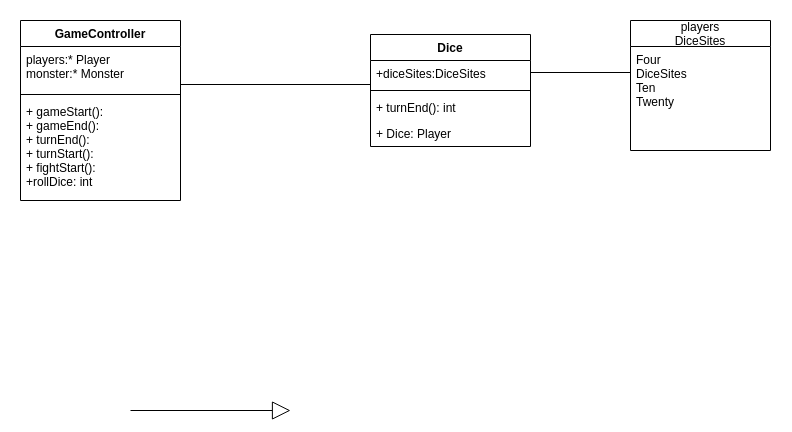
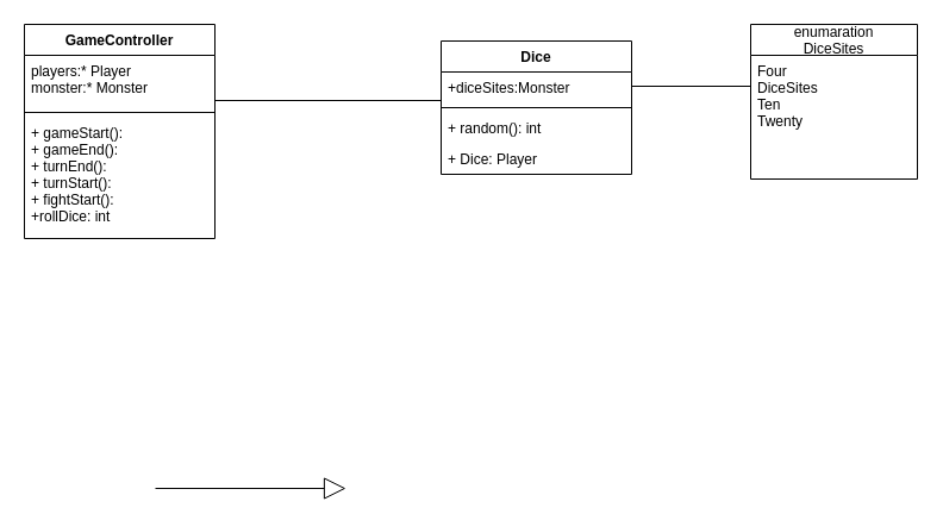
- <mxCell id="13" value="players&#10;DiceSites" style="swimlane;fontStyle=0;childLayout=stackLayout;horizontal=1;startSize=26;fillColor=none;horizontalStack=0;resizeParent=1;resizeParentMax=0;resizeLast=0;collapsible=1;marginBottom=0;" vertex="1" parent="1"><mxGeometry x="630" y="20" width="140" height="130" as="geometry" /></mxCell>
+ <mxCell id="13" value="enumaration&#10;DiceSites" style="swimlane;fontStyle=0;childLayout=stackLayout;horizontal=1;startSize=26;fillColor=none;horizontalStack=0;resizeParent=1;resizeParentMax=0;resizeLast=0;collapsible=1;marginBottom=0;" vertex="1" parent="1"><mxGeometry x="630" y="20" width="140" height="130" as="geometry" /></mxCell>
- <mxCell id="7" value="+diceSites:DiceSites" style="text;strokeColor=none;fillColor=none;align=left;verticalAlign=top;spacingLeft=4;spacingRight=4;overflow=hidden;rotatable=0;points=[[0,0.5],[1,0.5]];portConstraint=eastwest;" vertex="1" parent="6"><mxGeometry y="26" width="160" height="26" as="geometry" /></mxCell>
+ <mxCell id="7" value="+diceSites:Monster" style="text;strokeColor=none;fillColor=none;align=left;verticalAlign=top;spacingLeft=4;spacingRight=4;overflow=hidden;rotatable=0;points=[[0,0.5],[1,0.5]];portConstraint=eastwest;" vertex="1" parent="6"><mxGeometry y="26" width="160" height="26" as="geometry" /></mxCell>
- <mxCell id="9" value="+ turnEnd(): int" style="text;strokeColor=none;fillColor=none;align=left;verticalAlign=top;spacingLeft=4;spacingRight=4;overflow=hidden;rotatable=0;points=[[0,0.5],[1,0.5]];portConstraint=eastwest;" vertex="1" parent="6"><mxGeometry y="60" width="160" height="26" as="geometry" /></mxCell>
+ <mxCell id="9" value="+ random(): int" style="text;strokeColor=none;fillColor=none;align=left;verticalAlign=top;spacingLeft=4;spacingRight=4;overflow=hidden;rotatable=0;points=[[0,0.5],[1,0.5]];portConstraint=eastwest;" vertex="1" parent="6"><mxGeometry y="60" width="160" height="26" as="geometry" /></mxCell>
